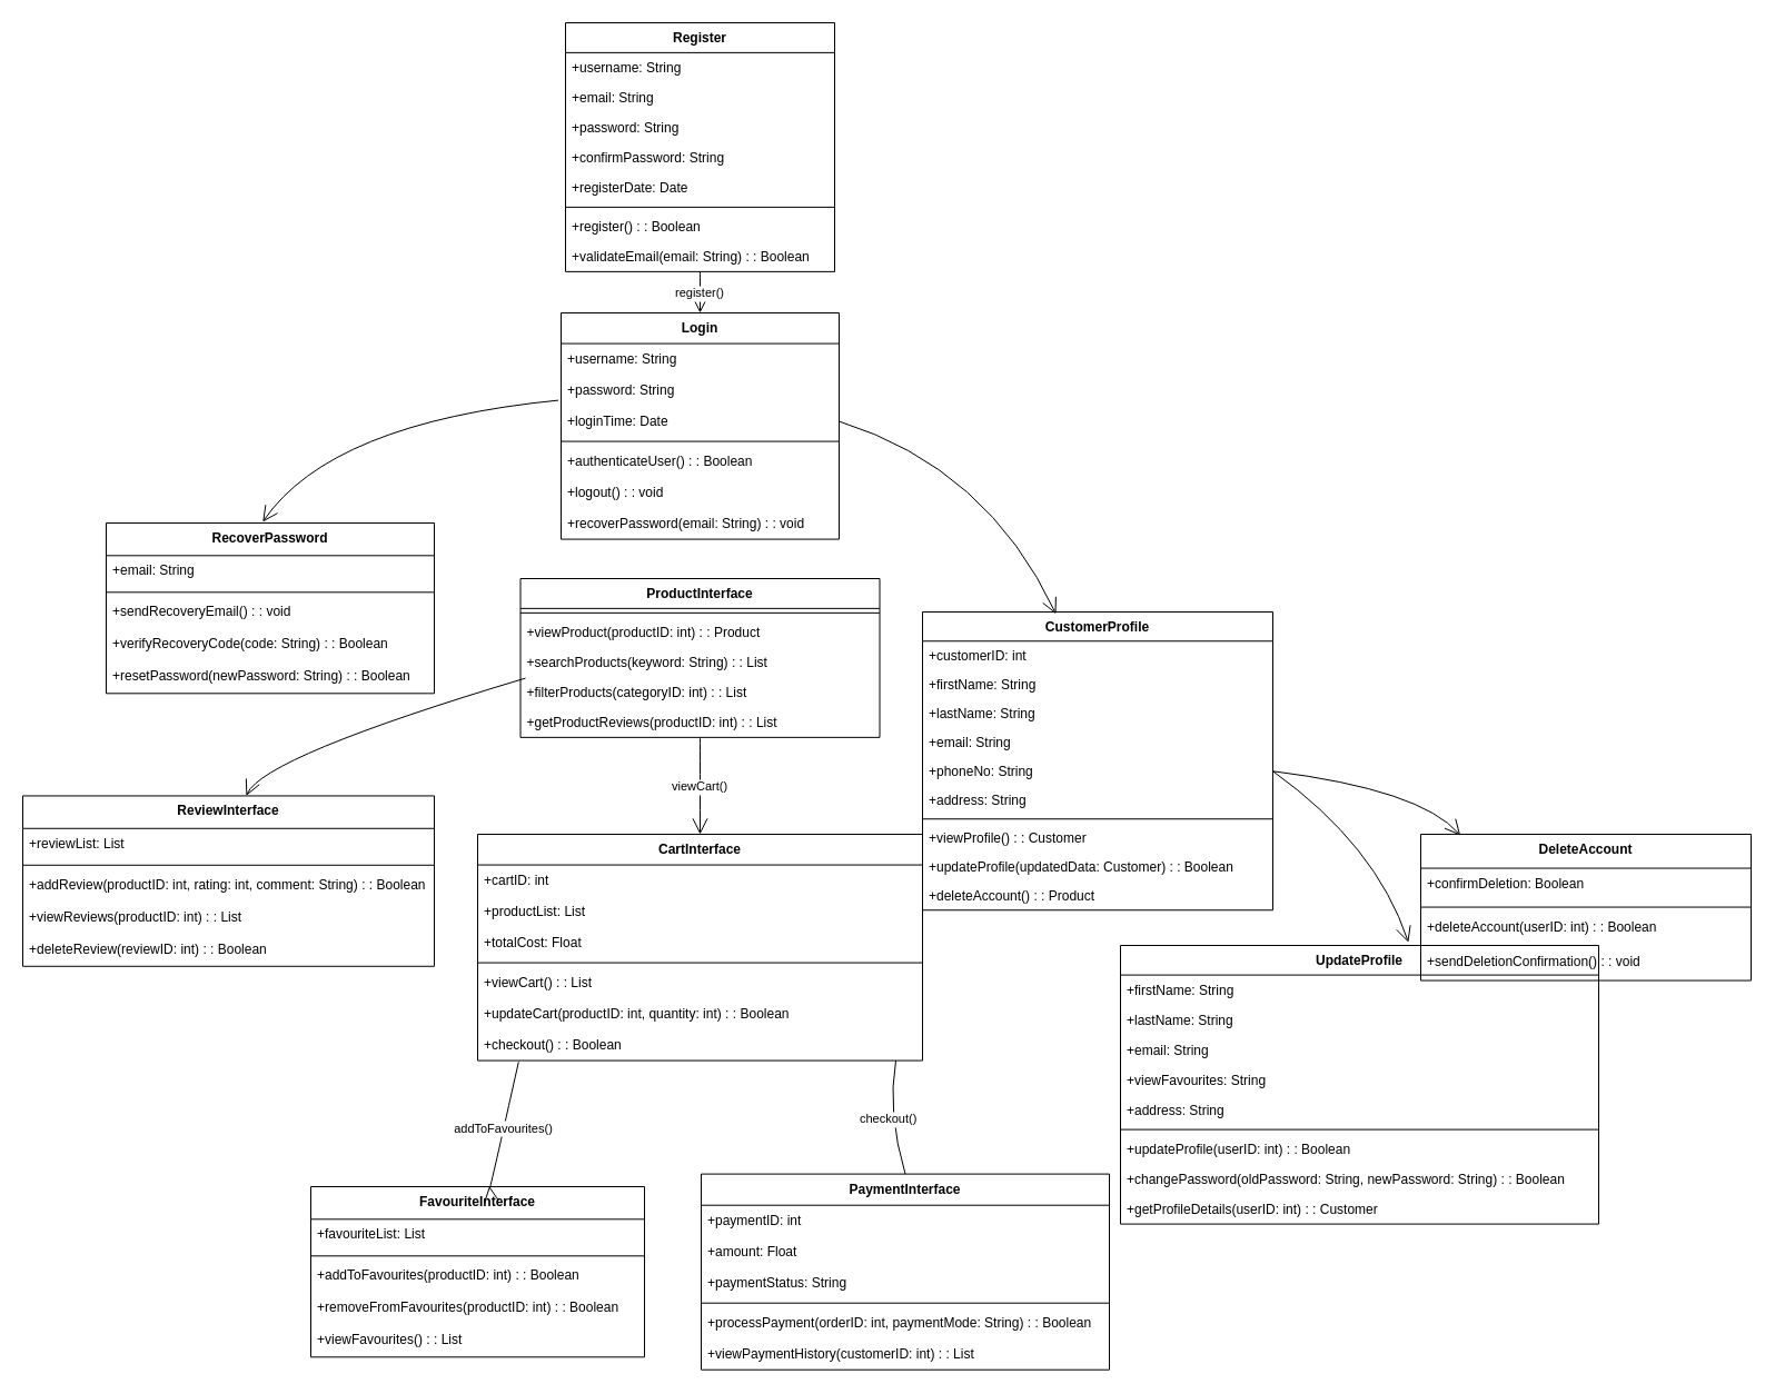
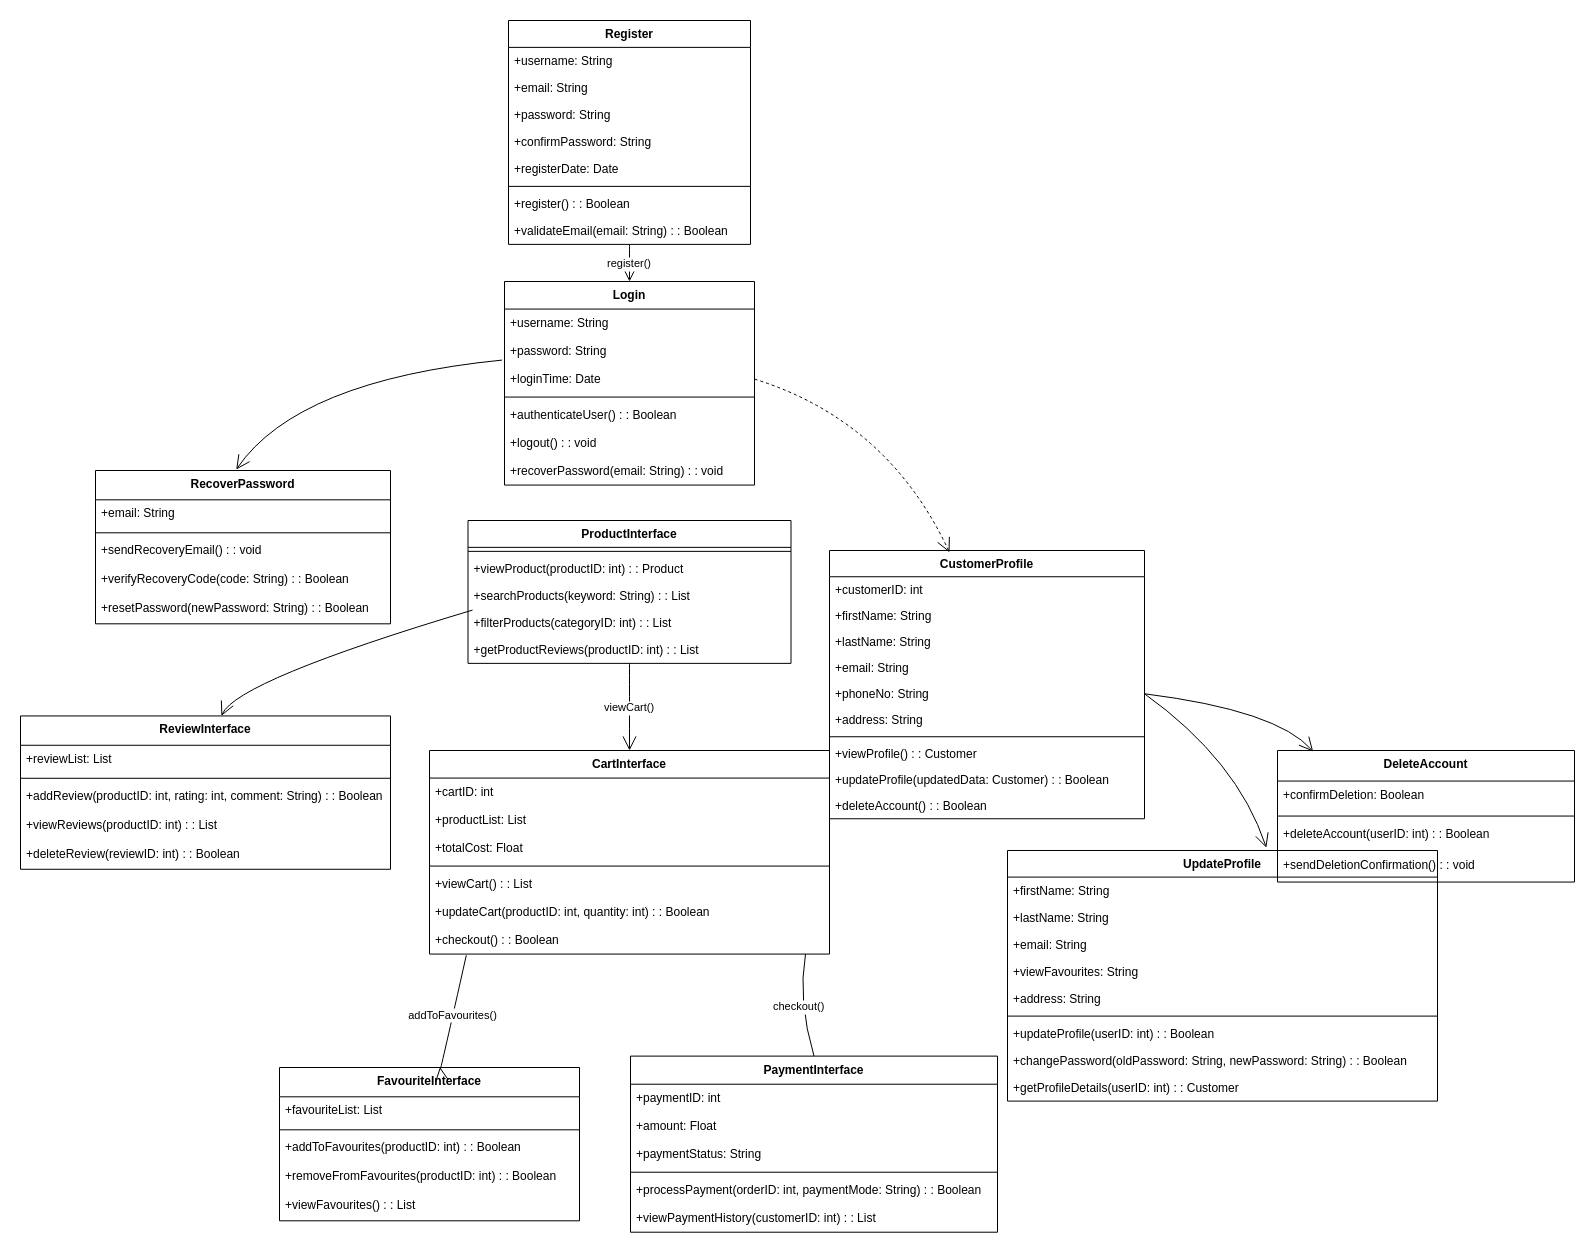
- <mxCell id="69" value="" style="curved=1;startArrow=none;endArrow=open;endSize=12;exitX=1;exitY=0.5;entryX=0.381;entryY=0.007;rounded=0;entryDx=0;entryDy=0;entryPerimeter=0;exitDx=0;exitDy=0;" parent="1" source="14" target="40" edge="1"><mxGeometry relative="1" as="geometry"><Array as="points"><mxPoint x="887" y="420" /></Array><mxPoint x="815" y="321" as="sourcePoint" /><mxPoint x="880" y="388" as="targetPoint" /></mxGeometry></mxCell>
+ <mxCell id="69" value="" style="curved=1;startArrow=none;endArrow=open;endSize=12;exitX=1;exitY=0.5;entryX=0.381;entryY=0.007;rounded=0;entryDx=0;entryDy=0;entryPerimeter=0;exitDx=0;exitDy=0;dashed=1;" parent="1" source="14" target="40" edge="1"><mxGeometry relative="1" as="geometry"><Array as="points"><mxPoint x="887" y="420" /></Array><mxPoint x="815" y="321" as="sourcePoint" /><mxPoint x="880" y="388" as="targetPoint" /></mxGeometry></mxCell>
- <mxCell id="50" value="+deleteAccount() : : Product" style="text;strokeColor=none;fillColor=none;align=left;verticalAlign=top;spacingLeft=4;spacingRight=4;overflow=hidden;rotatable=0;points=[[0,0.5],[1,0.5]];portConstraint=eastwest;" parent="40" vertex="1"><mxGeometry y="242.26" width="315" height="26" as="geometry" /></mxCell>
+ <mxCell id="50" value="+deleteAccount() : : Boolean" style="text;strokeColor=none;fillColor=none;align=left;verticalAlign=top;spacingLeft=4;spacingRight=4;overflow=hidden;rotatable=0;points=[[0,0.5],[1,0.5]];portConstraint=eastwest;" parent="40" vertex="1"><mxGeometry y="242.26" width="315" height="26" as="geometry" /></mxCell>
